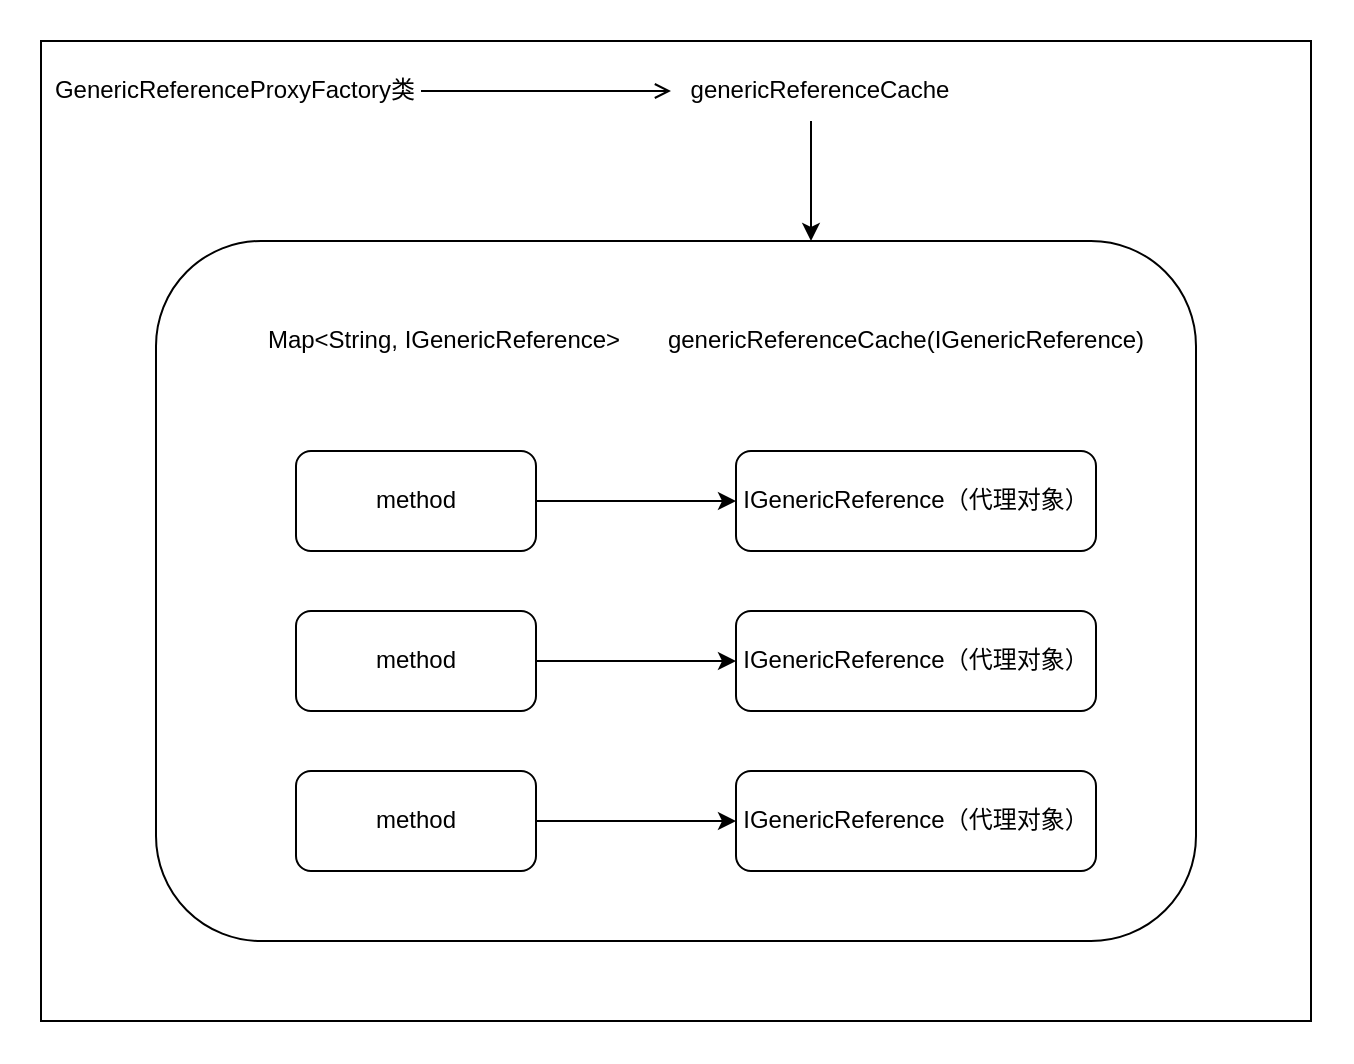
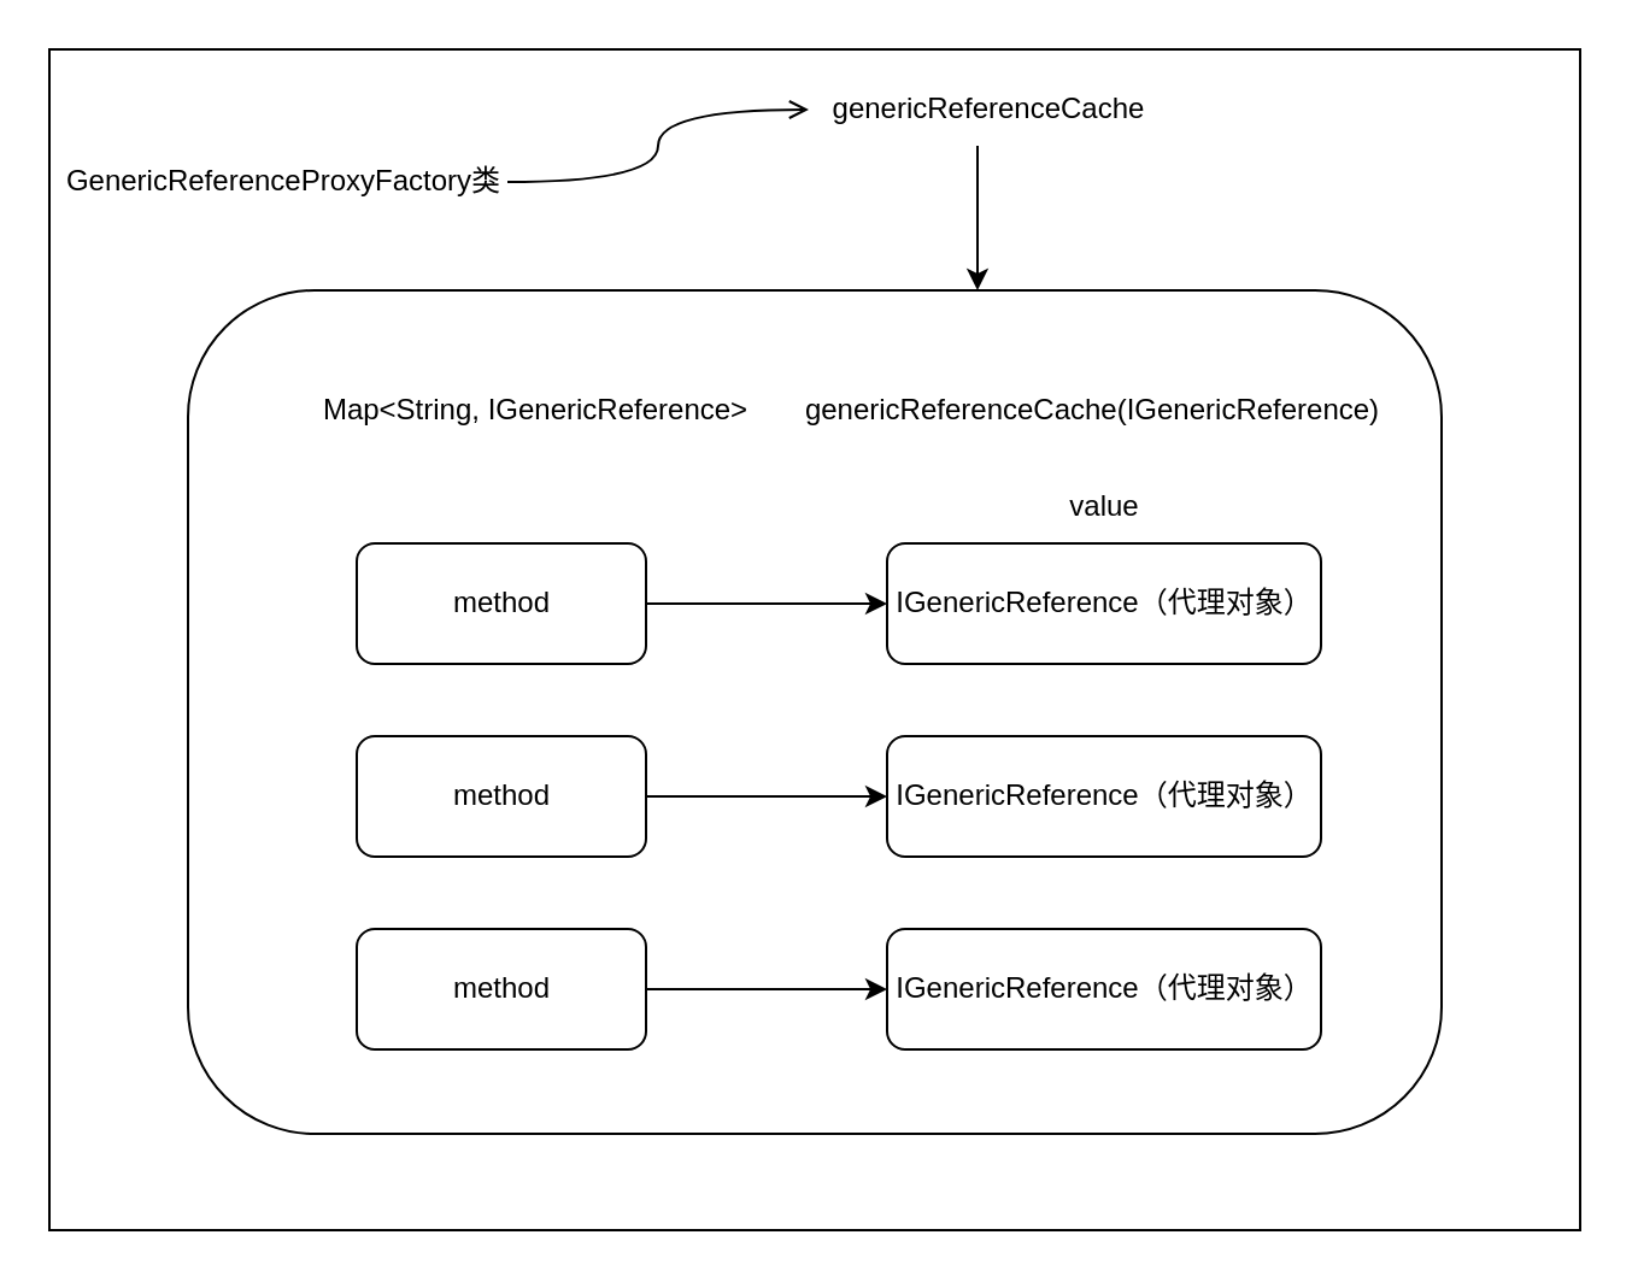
- <mxCell id="17" value="GenericReferenceProxyFactory类" style="text;html=1;strokeColor=none;fillColor=none;align=center;verticalAlign=middle;whiteSpace=wrap;rounded=0;" vertex="1" parent="1"><mxGeometry x="25" y="30" width="185" height="30" as="geometry" /></mxCell>
+ <mxCell id="17" value="GenericReferenceProxyFactory类" style="text;html=1;strokeColor=none;fillColor=none;align=center;verticalAlign=middle;whiteSpace=wrap;rounded=0;" vertex="1" parent="1"><mxGeometry x="25" y="60" width="185" height="30" as="geometry" /></mxCell>
+ <mxCell id="8" value="value" style="text;html=1;strokeColor=none;fillColor=none;align=center;verticalAlign=middle;whiteSpace=wrap;rounded=0;" vertex="1" parent="1"><mxGeometry x="427.5" y="195" width="60" height="30" as="geometry" /></mxCell>
